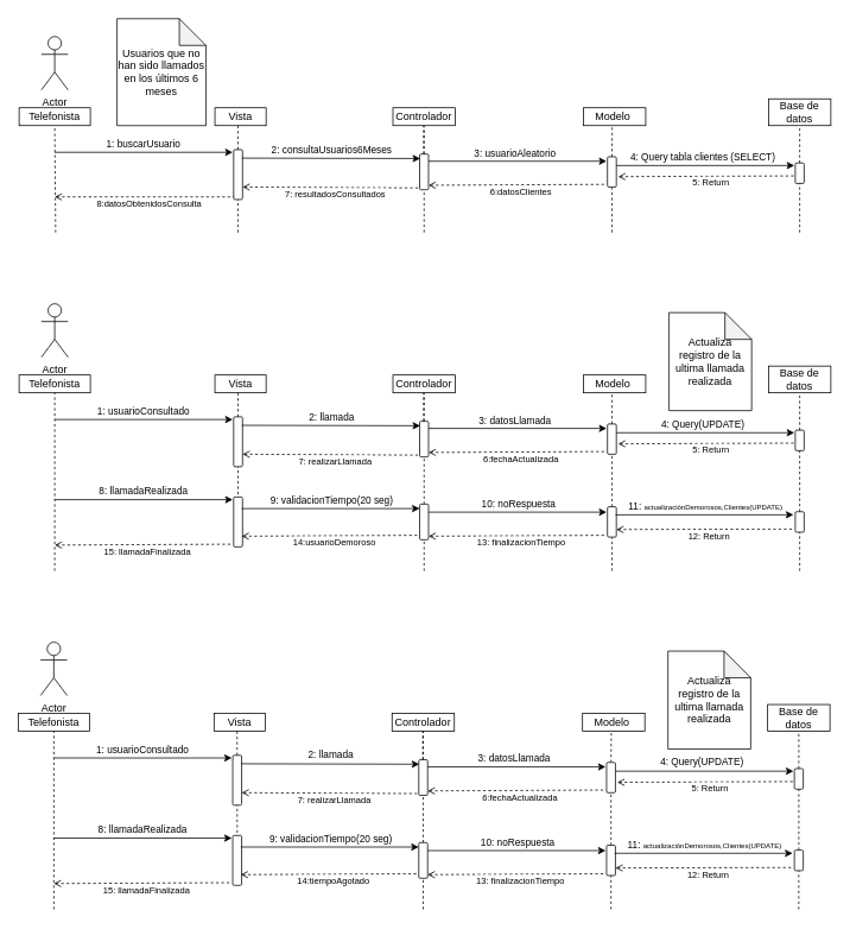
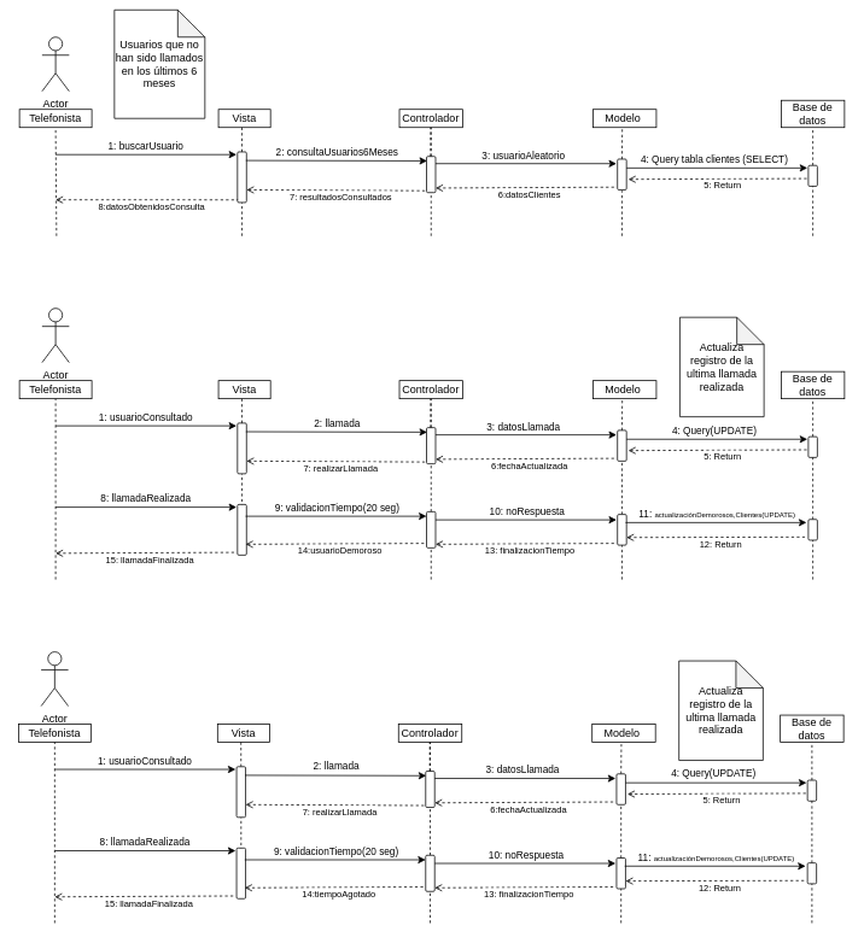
- <mxCell id="38" value="Usuarios que no han sido llamados en los últimos 6 meses" style="shape=note;whiteSpace=wrap;html=1;backgroundOutline=1;darkOpacity=0.05;" vertex="1" parent="1"><mxGeometry x="131" y="20" width="100" height="120" as="geometry" /></mxCell>
+ <mxCell id="38" value="Usuarios que no han sido llamados en los últimos 6 meses" style="shape=note;whiteSpace=wrap;html=1;backgroundOutline=1;darkOpacity=0.05;" vertex="1" parent="1"><mxGeometry x="126" y="10" width="100" height="120" as="geometry" /></mxCell>
